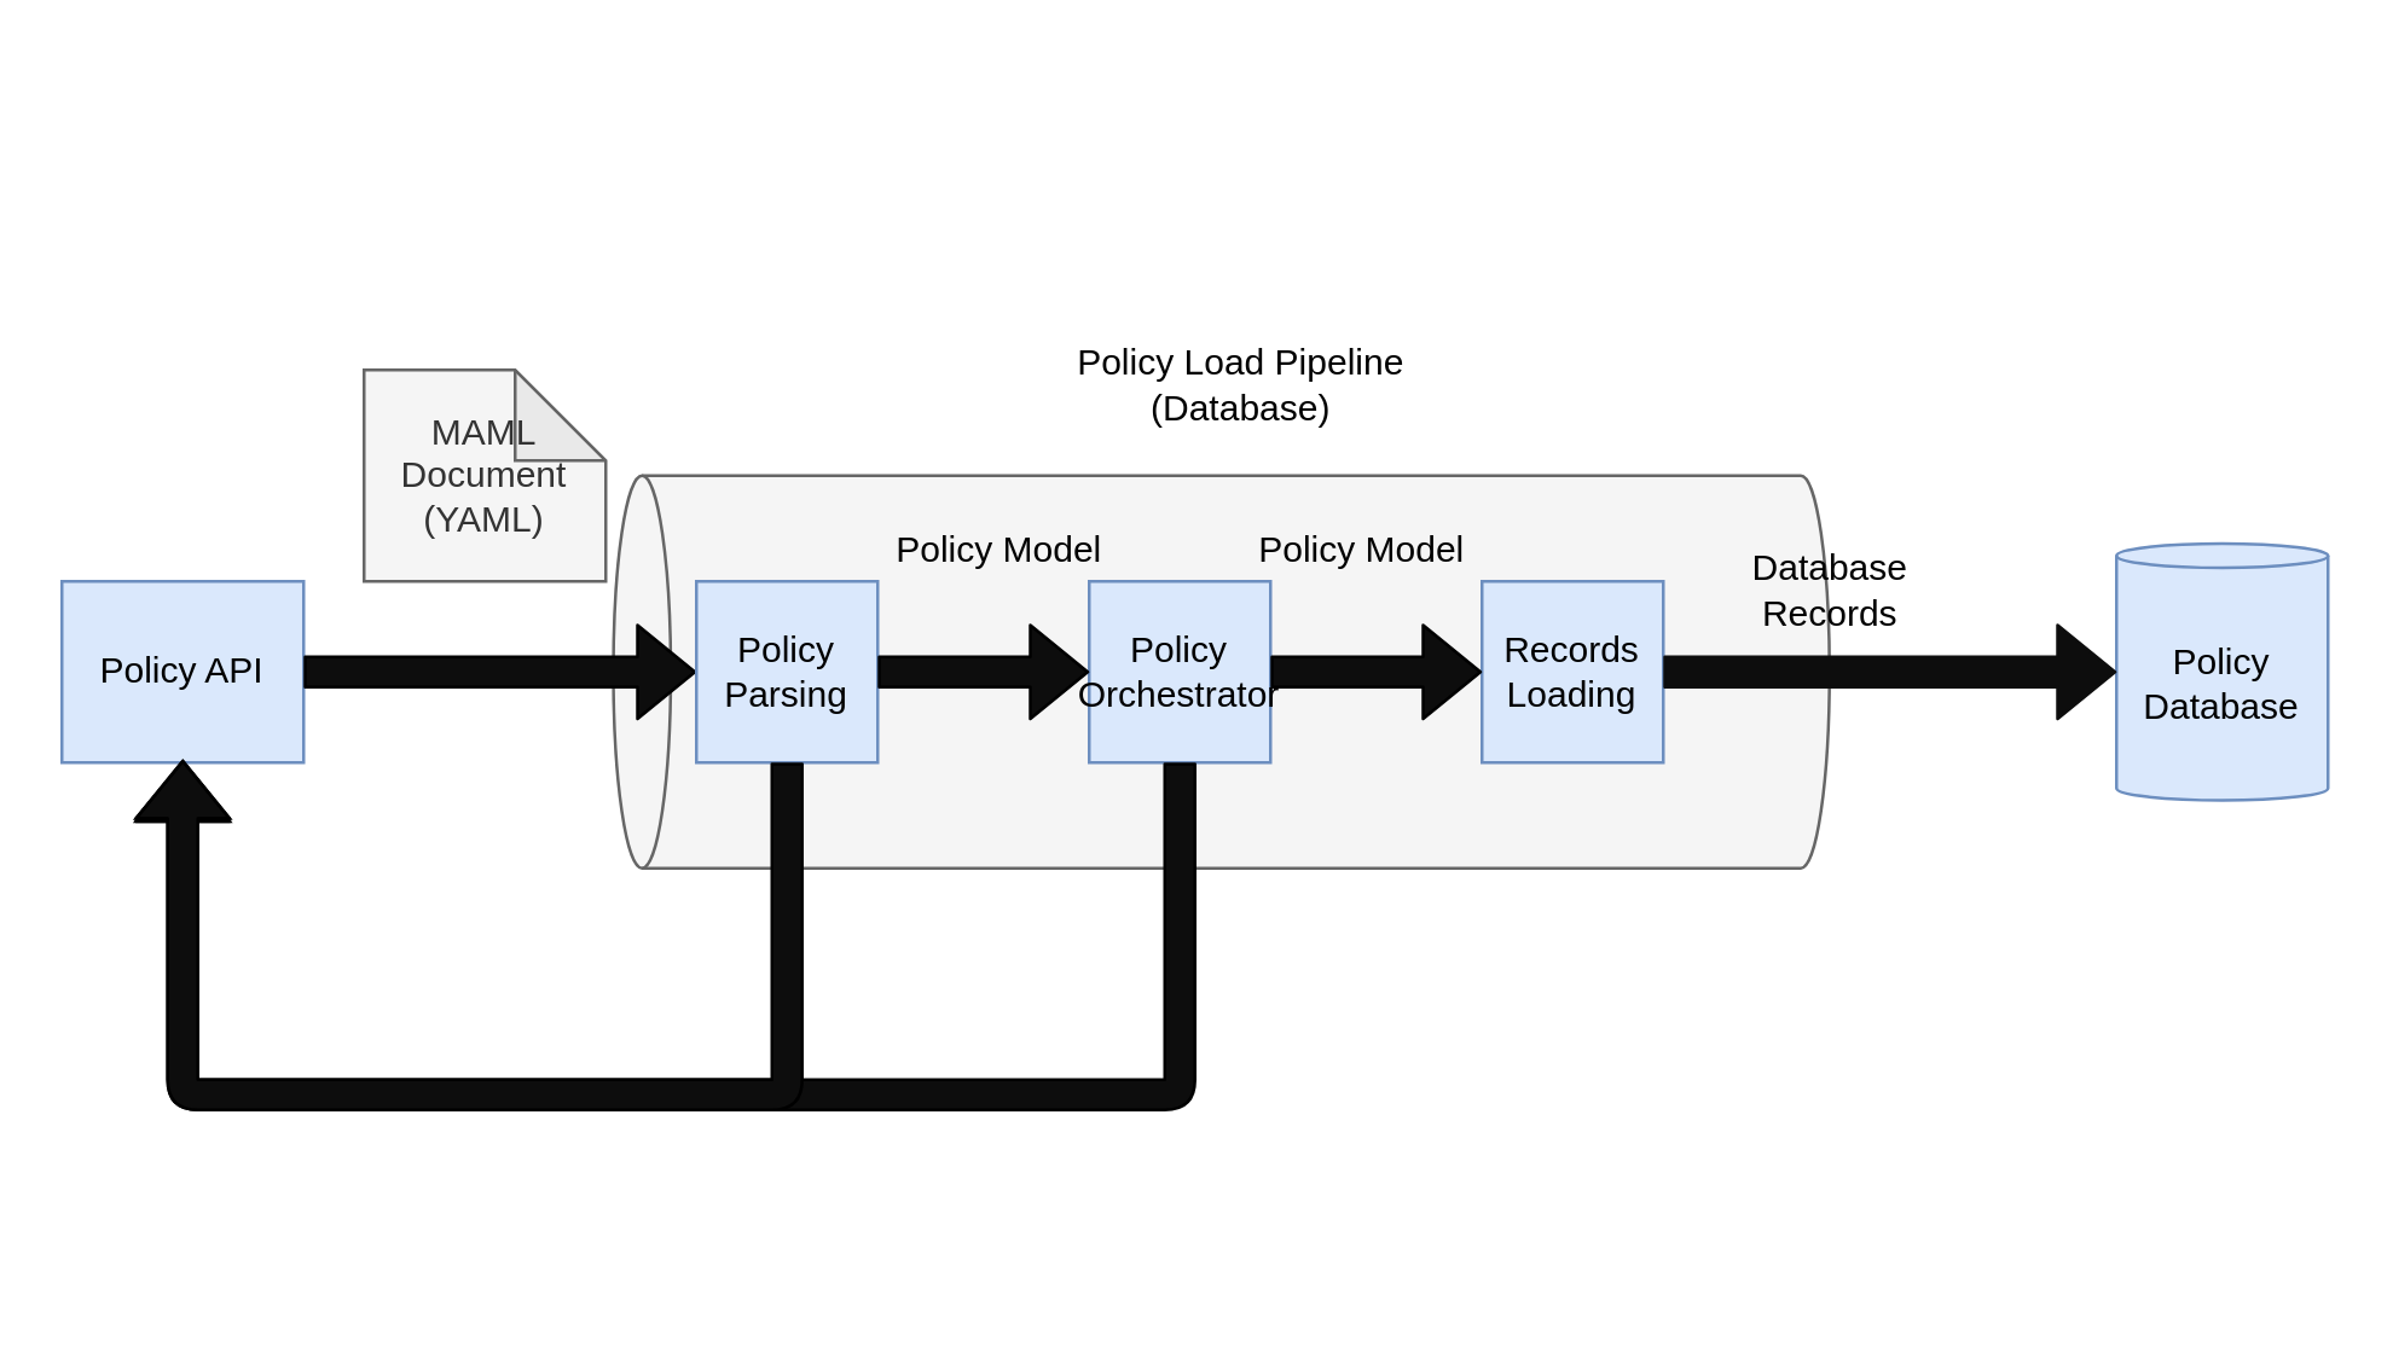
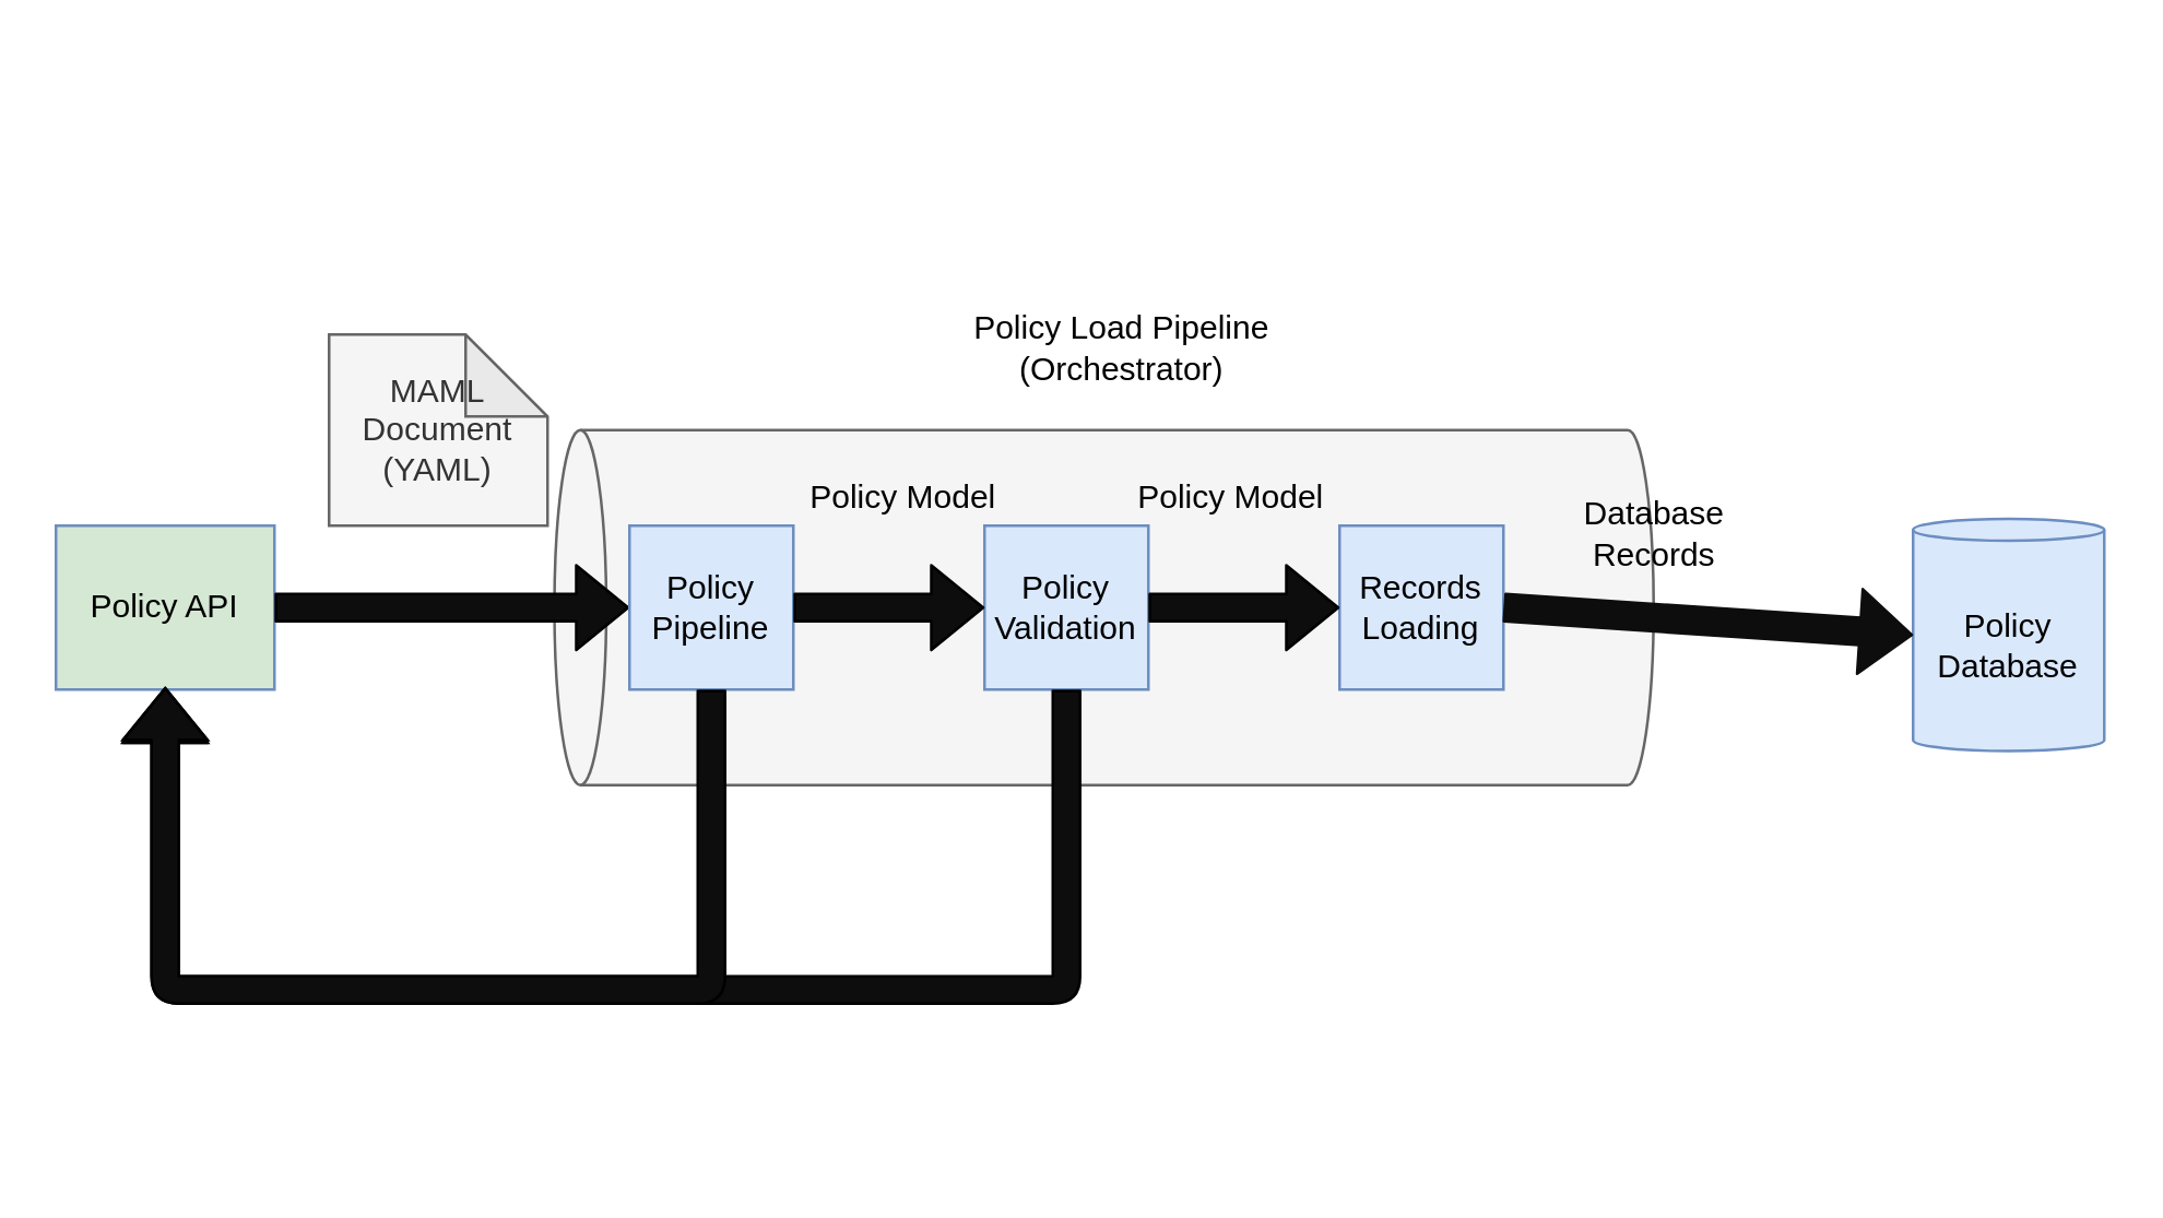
- <mxCell id="18" value="Policy Load Pipeline&lt;br&gt;(Database)" style="text;html=1;align=center;verticalAlign=middle;resizable=0;points=[];autosize=1;" vertex="1" parent="1"><mxGeometry x="350" y="112" width="120" height="30" as="geometry" /></mxCell>
+ <mxCell id="18" value="Policy Load Pipeline&lt;br&gt;(Orchestrator)" style="text;html=1;align=center;verticalAlign=middle;resizable=0;points=[];autosize=1;" vertex="1" parent="1"><mxGeometry x="350" y="112" width="120" height="30" as="geometry" /></mxCell>
- <mxCell id="3" value="Policy API" style="rounded=0;whiteSpace=wrap;html=1;fillColor=#dae8fc;strokeColor=#6c8ebf;" vertex="1" parent="1"><mxGeometry x="20" y="192" width="80" height="60" as="geometry" /></mxCell>
+ <mxCell id="3" value="Policy API" style="rounded=0;whiteSpace=wrap;html=1;fillColor=#d5e8d4;strokeColor=#6c8ebf;" vertex="1" parent="1"><mxGeometry x="20" y="192" width="80" height="60" as="geometry" /></mxCell>
- <mxCell id="6" value="Policy Parsing" style="rounded=0;whiteSpace=wrap;html=1;fillColor=#dae8fc;strokeColor=#6c8ebf;" vertex="1" parent="1"><mxGeometry x="230" y="192" width="60" height="60" as="geometry" /></mxCell>
+ <mxCell id="6" value="Policy Pipeline" style="rounded=0;whiteSpace=wrap;html=1;fillColor=#dae8fc;strokeColor=#6c8ebf;" vertex="1" parent="1"><mxGeometry x="230" y="192" width="60" height="60" as="geometry" /></mxCell>
- <mxCell id="7" value="Policy Orchestrator" style="rounded=0;whiteSpace=wrap;html=1;fillColor=#dae8fc;strokeColor=#6c8ebf;" vertex="1" parent="1"><mxGeometry x="360" y="192" width="60" height="60" as="geometry" /></mxCell>
+ <mxCell id="7" value="Policy Validation" style="rounded=0;whiteSpace=wrap;html=1;fillColor=#dae8fc;strokeColor=#6c8ebf;" vertex="1" parent="1"><mxGeometry x="360" y="192" width="60" height="60" as="geometry" /></mxCell>
- <mxCell id="9" value="Policy Database" style="shape=cylinder3;whiteSpace=wrap;html=1;boundedLbl=1;backgroundOutline=1;size=4;fillColor=#dae8fc;strokeColor=#6c8ebf;" vertex="1" parent="1"><mxGeometry x="700" y="179.5" width="70" height="85" as="geometry" /></mxCell>
+ <mxCell id="9" value="Policy Database" style="shape=cylinder3;whiteSpace=wrap;html=1;boundedLbl=1;backgroundOutline=1;size=4;fillColor=#dae8fc;strokeColor=#6c8ebf;" vertex="1" parent="1"><mxGeometry x="700" y="189.5" width="70" height="85" as="geometry" /></mxCell>
